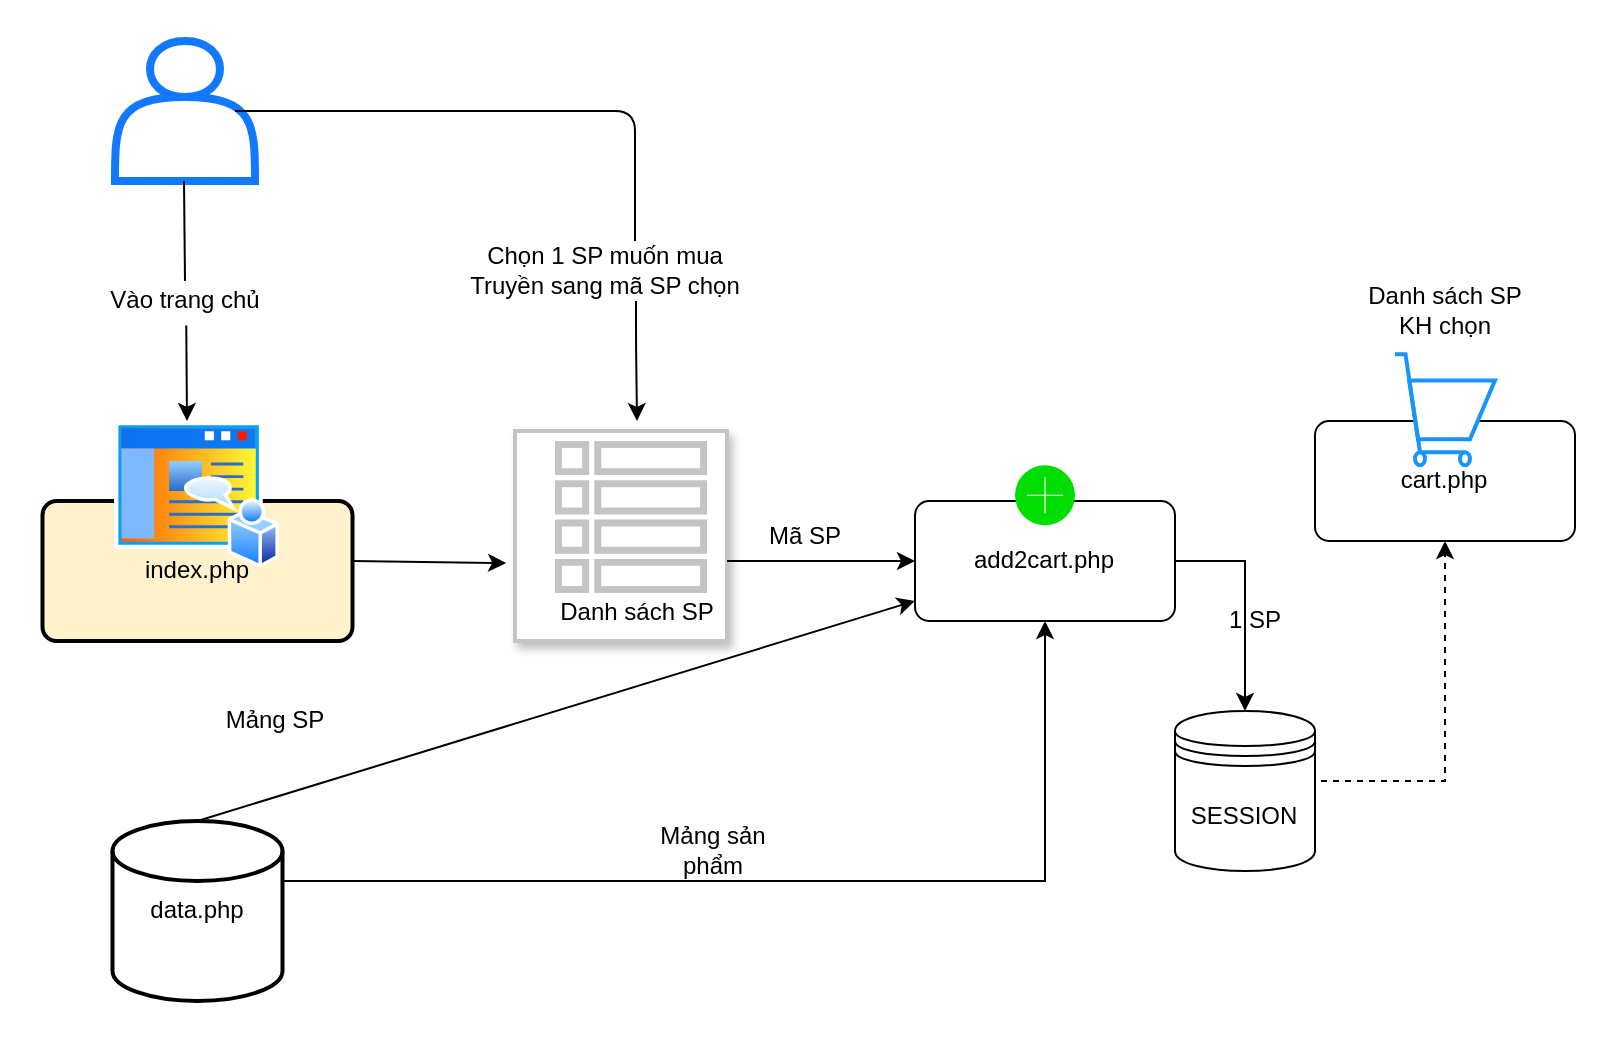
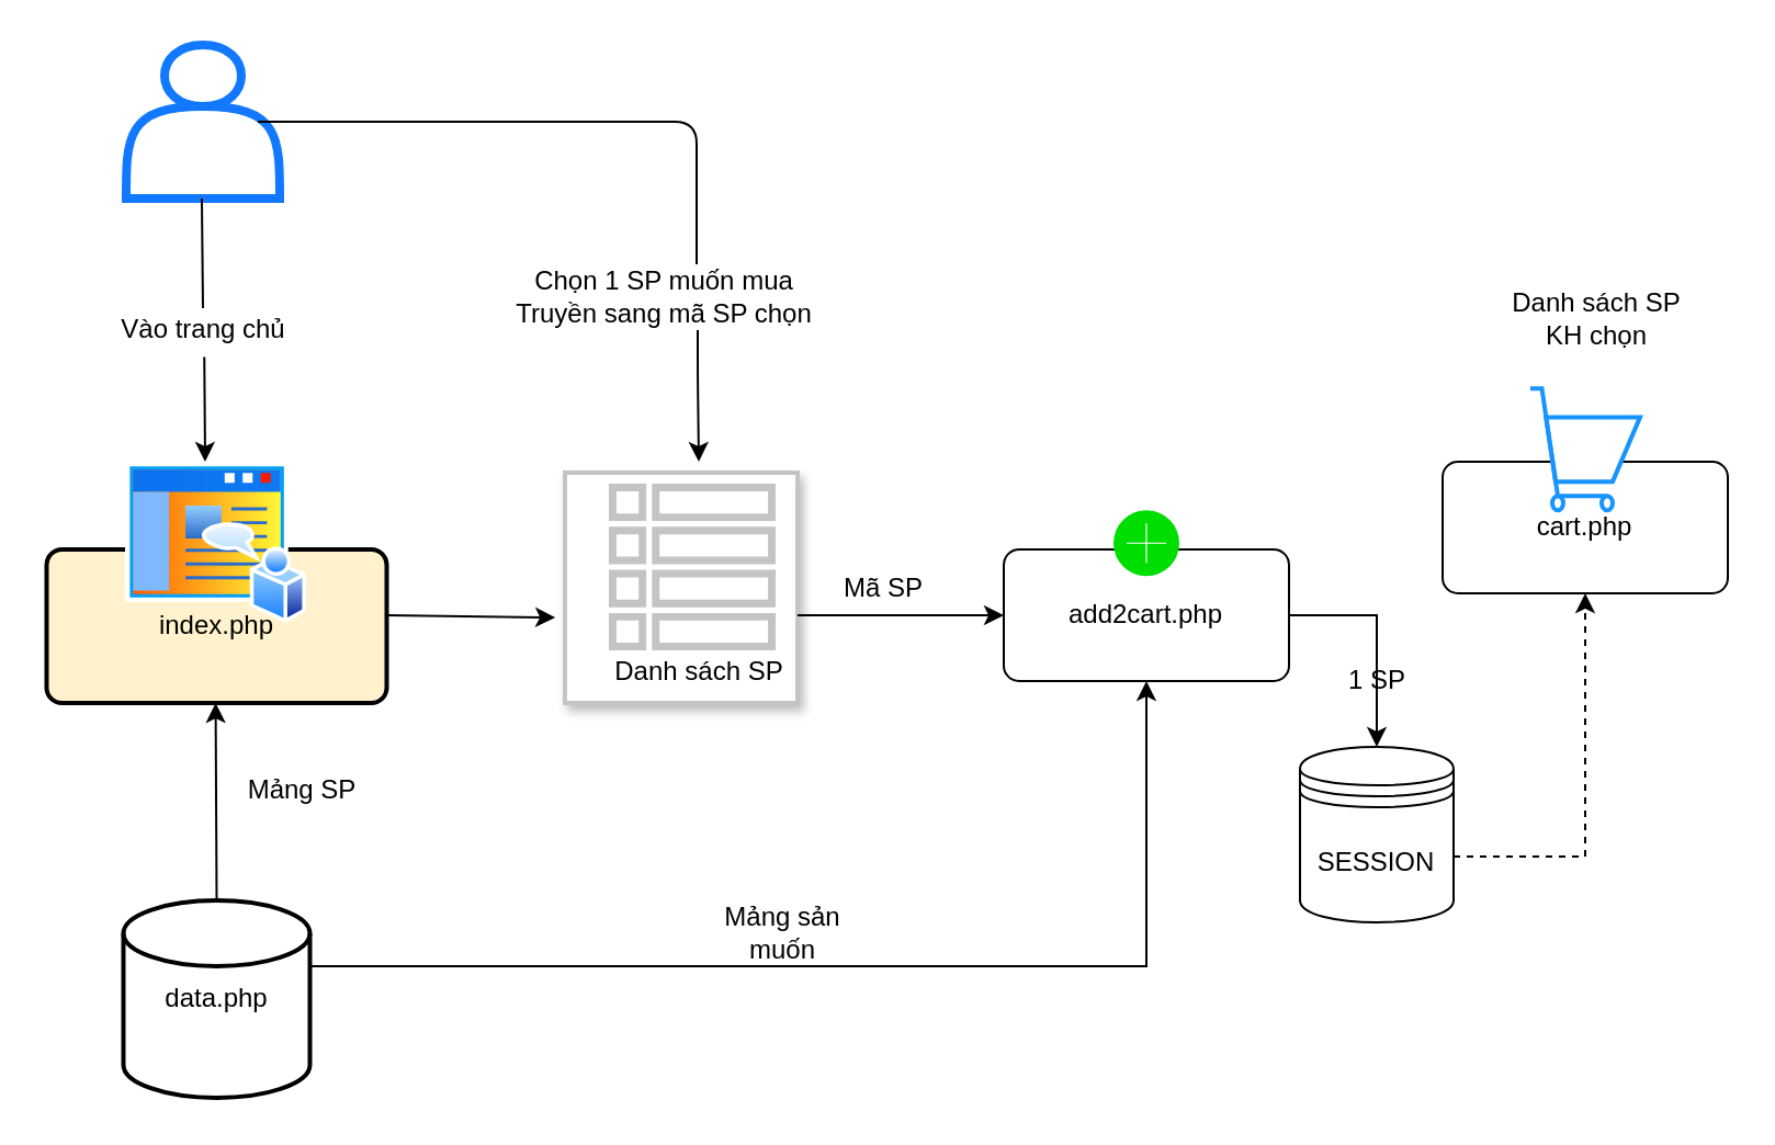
- <mxCell id="30" value="Danh sách SP&lt;br&gt;KH chọn" style="text;html=1;align=center;verticalAlign=middle;resizable=0;points=[];autosize=1;" vertex="1" parent="1"><mxGeometry x="677" y="140" width="90" height="30" as="geometry" /></mxCell>
+ <mxCell id="30" value="Danh sách SP&lt;br&gt;KH chọn" style="text;html=1;align=center;verticalAlign=middle;resizable=0;points=[];autosize=1;" vertex="1" parent="1"><mxGeometry x="682" y="130" width="90" height="30" as="geometry" /></mxCell>
- <mxCell id="22" value="" style="endArrow=classic;html=1;exitX=0.5;exitY=0;exitDx=0;exitDy=0;exitPerimeter=0;" edge="1" parent="1" source="21" target="14"><mxGeometry width="50" height="50" relative="1" as="geometry"><mxPoint x="97.75" y="395" as="sourcePoint" /><mxPoint x="97.75" y="325" as="targetPoint" /></mxGeometry></mxCell>
+ <mxCell id="22" value="" style="endArrow=classic;html=1;entryX=0.497;entryY=1;entryDx=0;entryDy=0;entryPerimeter=0;exitX=0.5;exitY=0;exitDx=0;exitDy=0;exitPerimeter=0;" edge="1" parent="1" source="21" target="3"><mxGeometry width="50" height="50" relative="1" as="geometry"><mxPoint x="97.75" y="395" as="sourcePoint" /><mxPoint x="97.75" y="325" as="targetPoint" /></mxGeometry></mxCell>
- <mxCell id="26" value="SESSION" style="shape=datastore;whiteSpace=wrap;html=1;shadow=0;strokeWidth=1;fillColor=none;" vertex="1" parent="1"><mxGeometry x="587" y="355" width="70" height="80" as="geometry" /></mxCell>
+ <mxCell id="26" value="SESSION" style="shape=datastore;whiteSpace=wrap;html=1;shadow=0;strokeWidth=1;fillColor=none;" vertex="1" parent="1"><mxGeometry x="592" y="340" width="70" height="80" as="geometry" /></mxCell>
- <mxCell id="25" value="Mảng sản&lt;br&gt;phẩm" style="text;html=1;align=center;verticalAlign=middle;resizable=0;points=[];autosize=1;" vertex="1" parent="1"><mxGeometry x="321" y="410" width="70" height="30" as="geometry" /></mxCell>
+ <mxCell id="25" value="Mảng sản&lt;br&gt;muốn" style="text;html=1;align=center;verticalAlign=middle;resizable=0;points=[];autosize=1;" vertex="1" parent="1"><mxGeometry x="321" y="410" width="70" height="30" as="geometry" /></mxCell>
